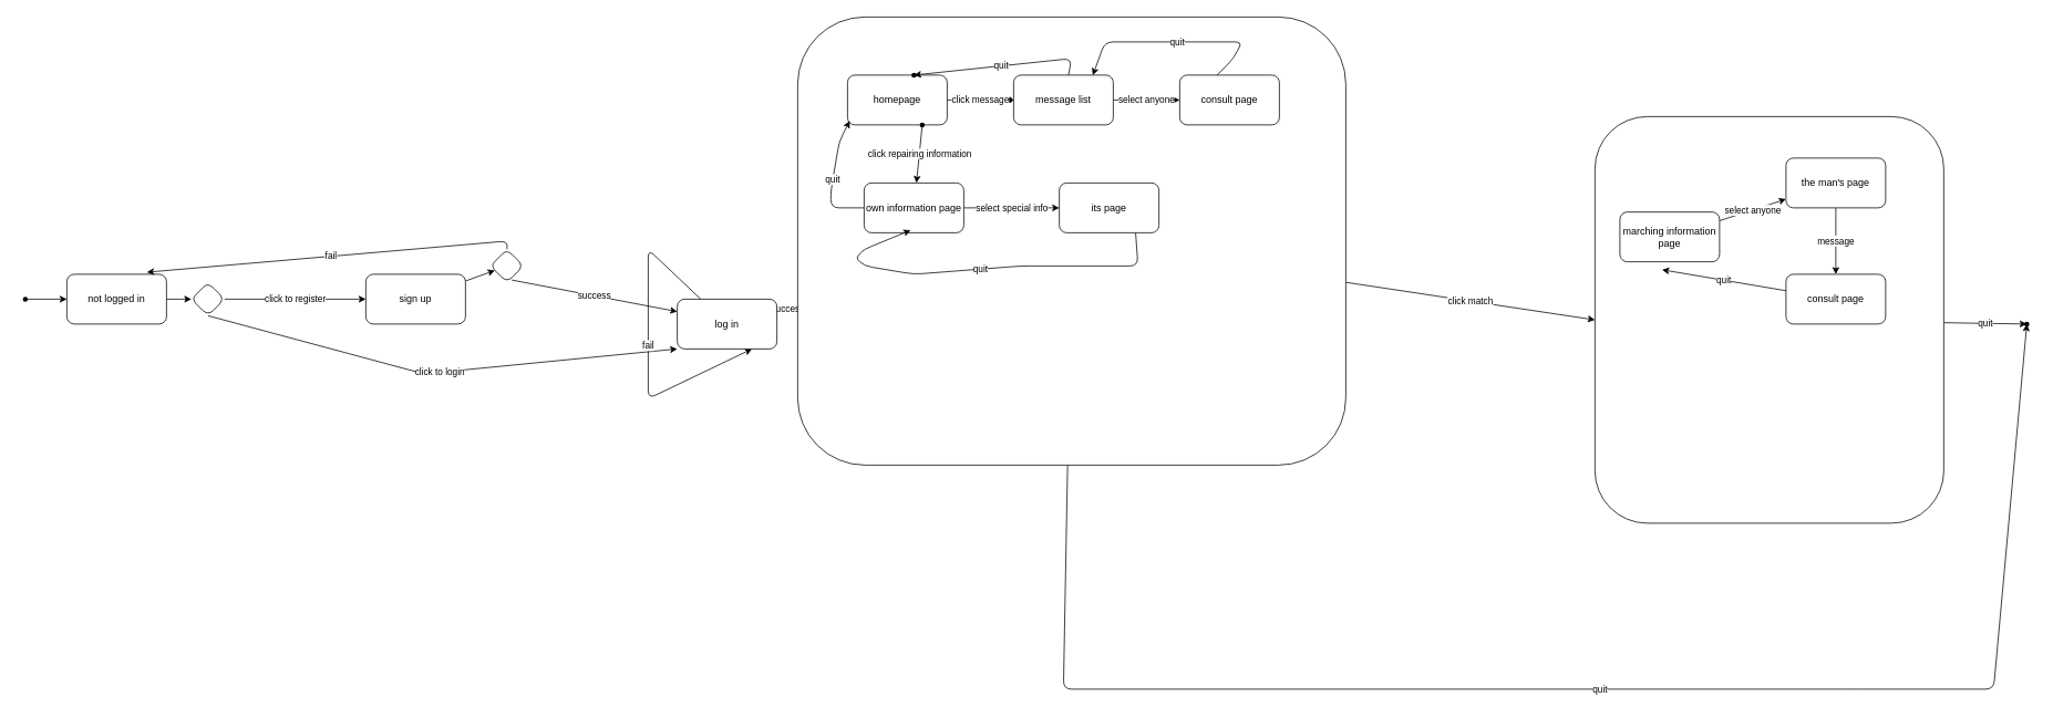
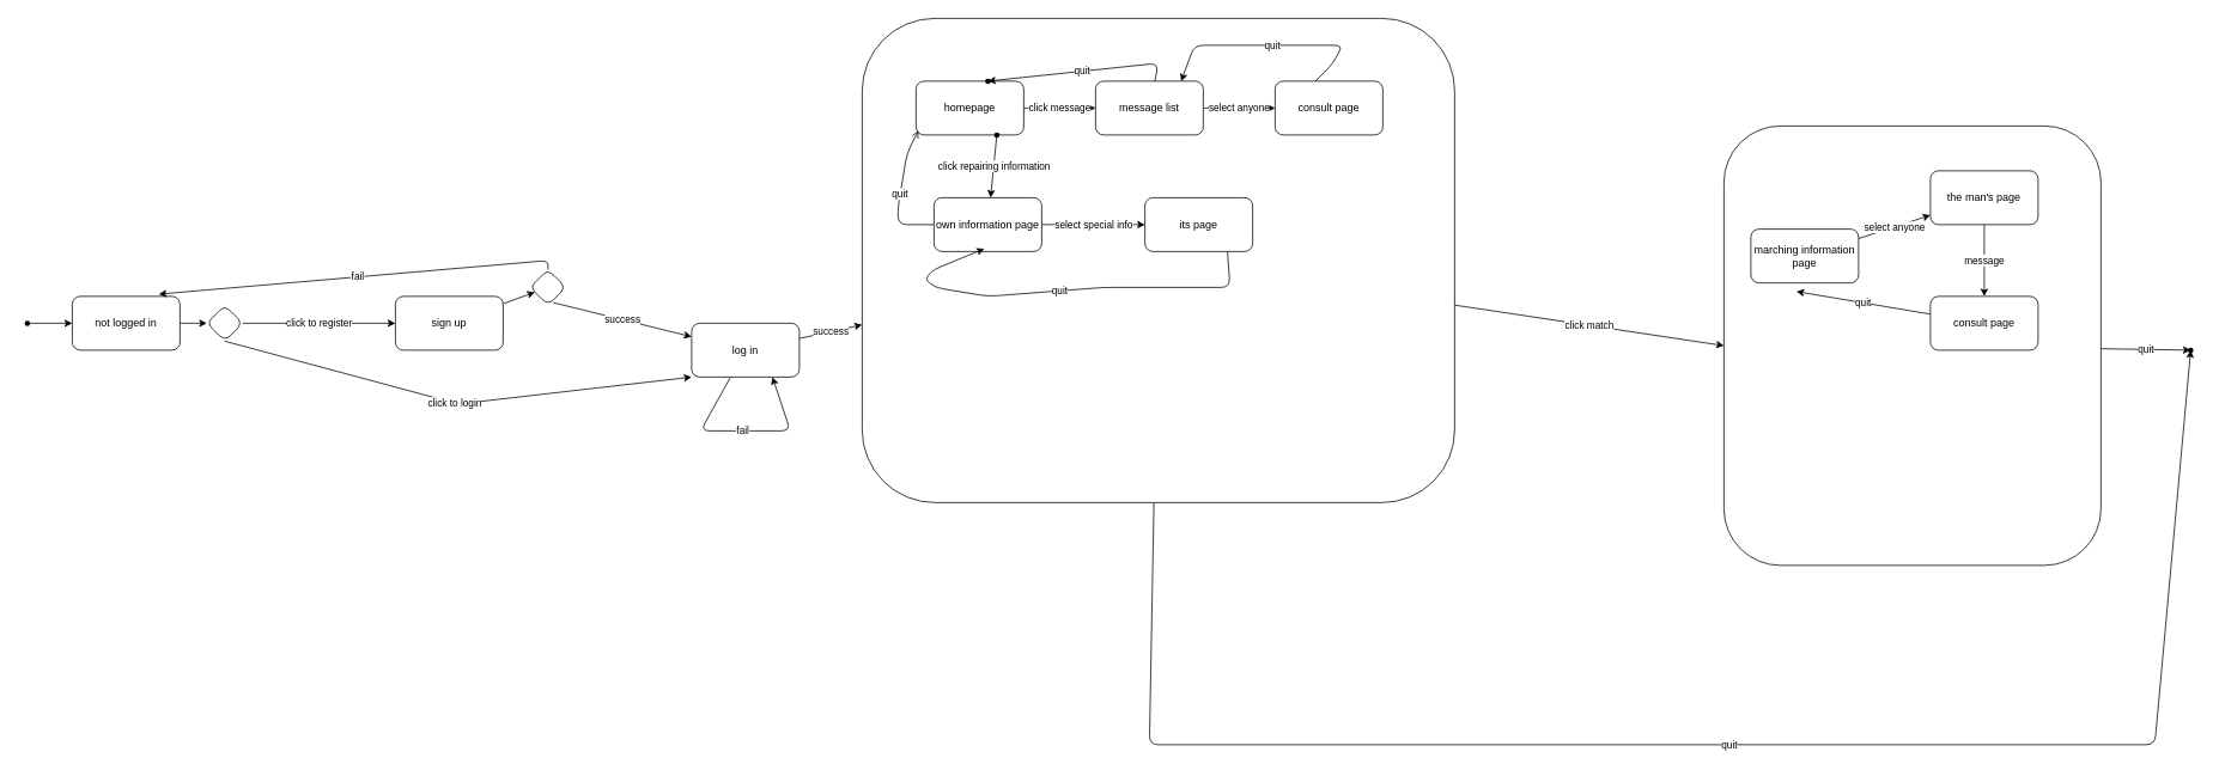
- <mxCell id="29" value="click message" style="edgeStyle=none;html=1;endArrow=diamond;" edge="1" parent="1" source="30" target="33"><mxGeometry relative="1" as="geometry" /></mxCell>
+ <mxCell id="29" value="click message" style="edgeStyle=none;html=1;" edge="1" parent="1" source="30" target="33"><mxGeometry relative="1" as="geometry" /></mxCell>
- <mxCell id="40" value="quit" style="edgeStyle=none;html=1;entryX=0.022;entryY=0.922;entryDx=0;entryDy=0;entryPerimeter=0;" edge="1" parent="1" source="41" target="30"><mxGeometry relative="1" as="geometry"><mxPoint x="960" y="250" as="targetPoint" /><Array as="points"><mxPoint x="1000" y="250" /><mxPoint x="1000" y="230" /><mxPoint x="1010" y="170" /></Array></mxGeometry></mxCell>
+ <mxCell id="40" value="quit" style="edgeStyle=none;html=1;entryX=0.022;entryY=0.922;entryDx=0;entryDy=0;entryPerimeter=0;endArrow=open;" edge="1" parent="1" source="41" target="30"><mxGeometry relative="1" as="geometry"><mxPoint x="960" y="250" as="targetPoint" /><Array as="points"><mxPoint x="1000" y="250" /><mxPoint x="1000" y="230" /><mxPoint x="1010" y="170" /></Array></mxGeometry></mxCell>
- <mxCell id="11" value="log in" style="whiteSpace=wrap;html=1;rounded=1;" vertex="1" parent="1"><mxGeometry x="815" y="360" width="120" height="60" as="geometry" /></mxCell>
+ <mxCell id="11" value="log in" style="whiteSpace=wrap;html=1;rounded=1;" vertex="1" parent="1"><mxGeometry x="770" y="360" width="120" height="60" as="geometry" /></mxCell>
